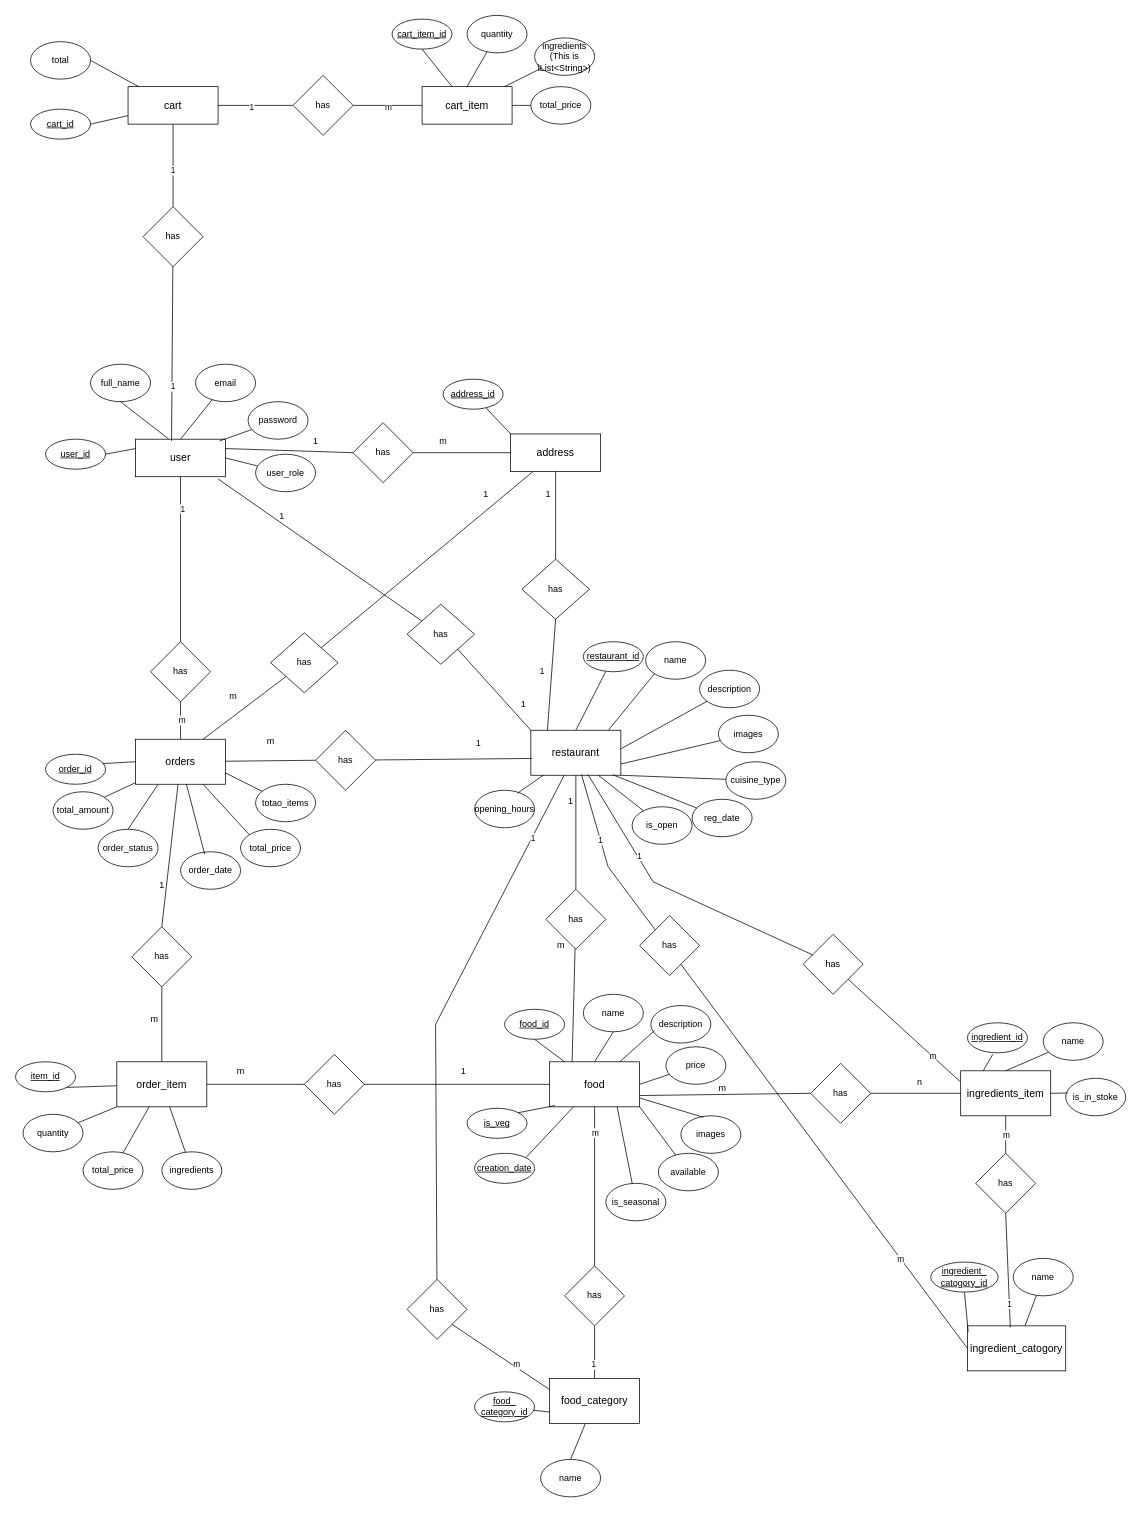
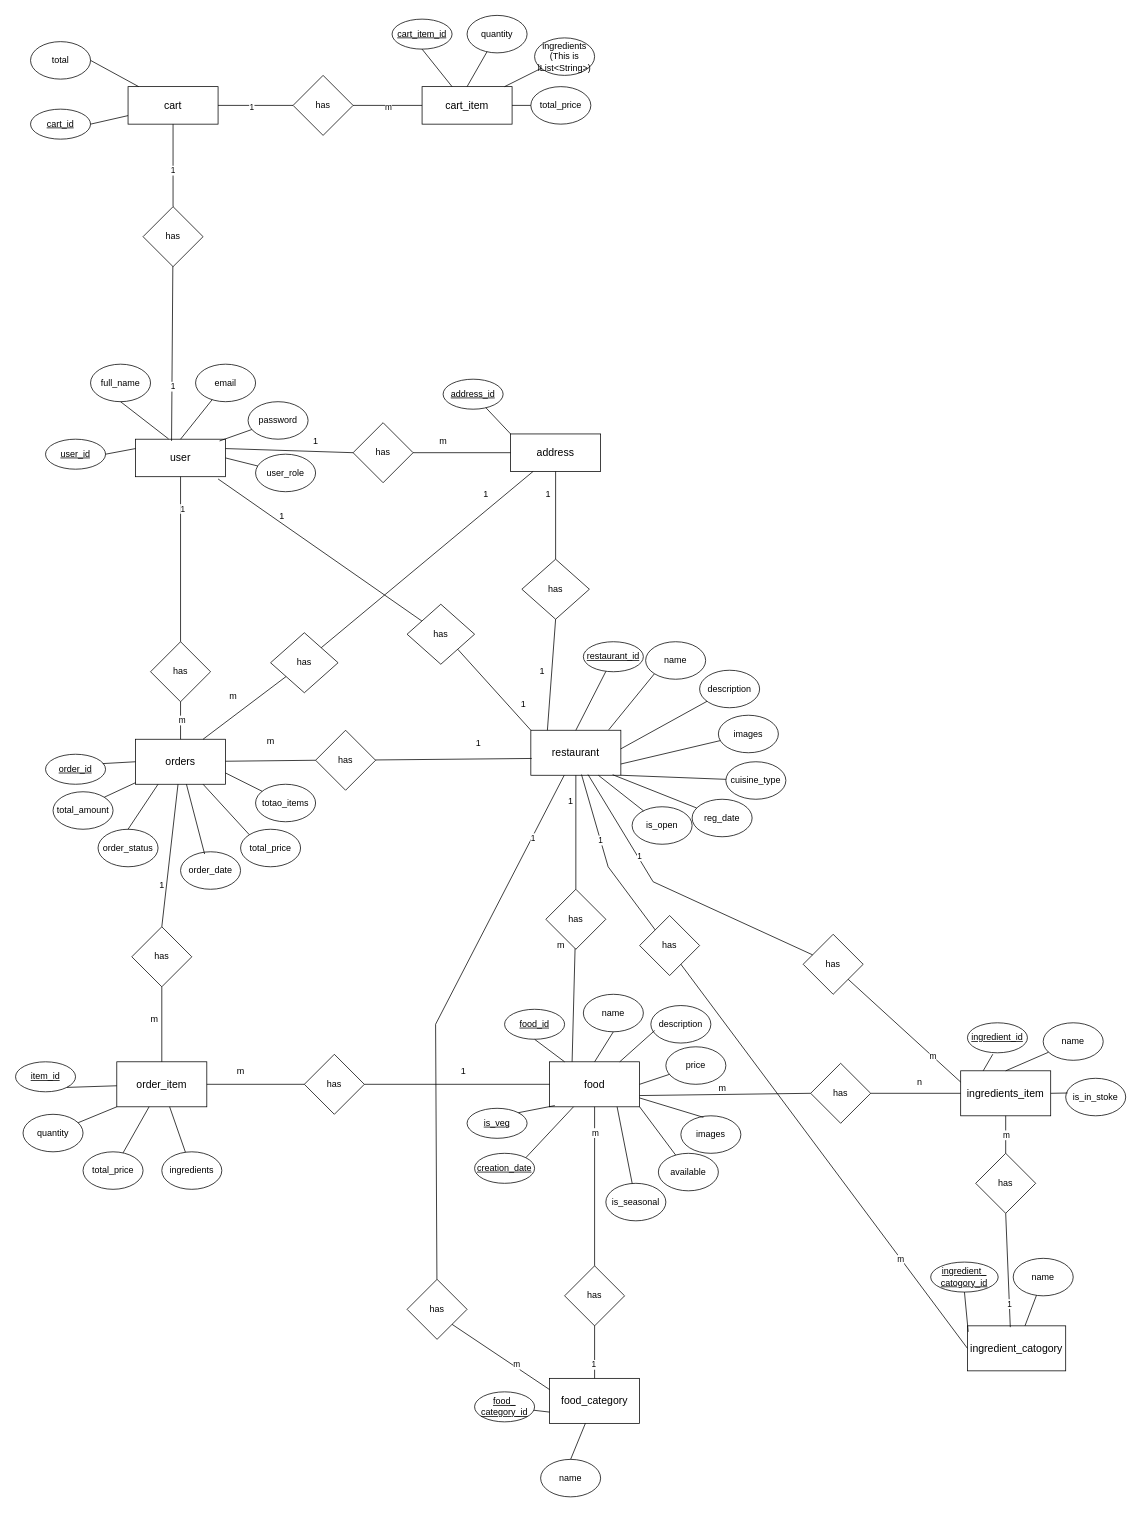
- <mxCell id="139" value="" style="endArrow=none;html=1;rounded=0;exitX=0.712;exitY=0.081;exitDx=0;exitDy=0;exitPerimeter=0;" parent="1" source="120" target="38" edge="1"><mxGeometry width="50" height="50" relative="1" as="geometry"><mxPoint x="807" y="1043" as="sourcePoint" /><mxPoint x="842" y="1095" as="targetPoint" /></mxGeometry></mxCell>
- <mxCell id="120" value="opening_hours" style="ellipse;whiteSpace=wrap;html=1;" parent="1" vertex="1"><mxGeometry x="631.96" y="1053" width="80" height="50" as="geometry" /></mxCell>
